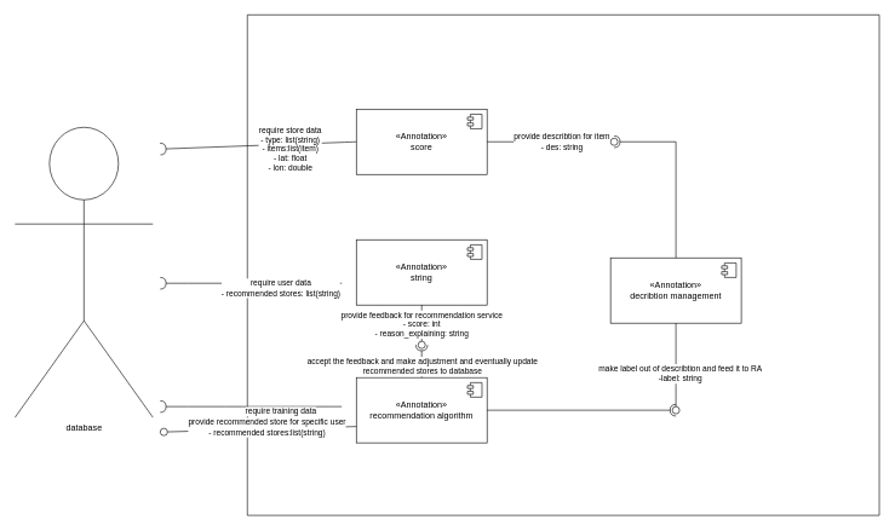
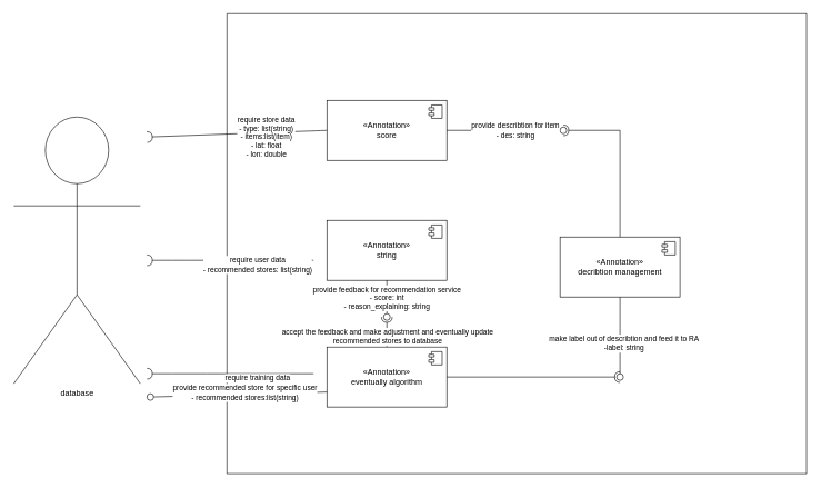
- <mxCell id="7" value="&lt;div&gt;«Annotation»&lt;br&gt;&lt;/div&gt;recommendation algorithm" style="html=1;dropTarget=0;whiteSpace=wrap;" vertex="1" parent="2"><mxGeometry x="150" y="500" width="180" height="90" as="geometry" /></mxCell>
+ <mxCell id="7" value="&lt;div&gt;«Annotation»&lt;br&gt;&lt;/div&gt;eventually algorithm" style="html=1;dropTarget=0;whiteSpace=wrap;" vertex="1" parent="2"><mxGeometry x="150" y="500" width="180" height="90" as="geometry" /></mxCell>
